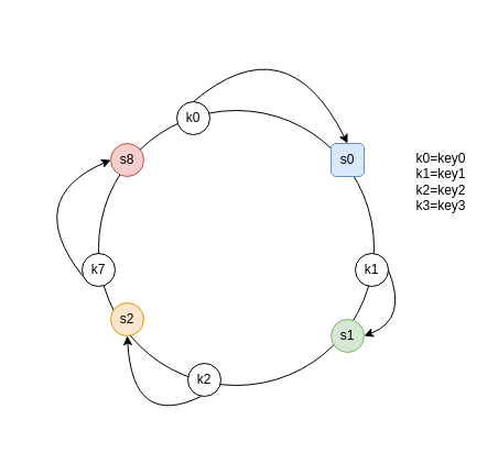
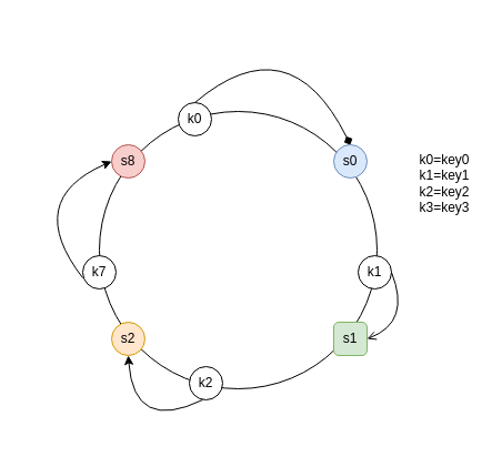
- <mxCell id="12" value="" style="endArrow=classic;html=1;rounded=0;curved=1;entryX=0.5;entryY=0;entryDx=0;entryDy=0;exitX=0.5;exitY=0;exitDx=0;exitDy=0;" edge="1" parent="1" source="7" target="6"><mxGeometry width="50" height="50" relative="1" as="geometry"><mxPoint x="194" y="70" as="sourcePoint" /><mxPoint x="260" y="30" as="targetPoint" /><Array as="points"><mxPoint x="260" y="20" /></Array></mxGeometry></mxCell>
+ <mxCell id="12" value="" style="endArrow=diamond;html=1;rounded=0;curved=1;entryX=0.5;entryY=0;entryDx=0;entryDy=0;exitX=0.5;exitY=0;exitDx=0;exitDy=0;" edge="1" parent="1" source="7" target="6"><mxGeometry width="50" height="50" relative="1" as="geometry"><mxPoint x="194" y="70" as="sourcePoint" /><mxPoint x="260" y="30" as="targetPoint" /><Array as="points"><mxPoint x="260" y="20" /></Array></mxGeometry></mxCell>
- <mxCell id="6" value="s0" style="whiteSpace=wrap;html=1;fillColor=#dae8fc;strokeColor=#6c8ebf;rounded=1;" vertex="1" parent="1"><mxGeometry x="300" y="130" width="30" height="30" as="geometry" /></mxCell>
+ <mxCell id="6" value="s0" style="ellipse;whiteSpace=wrap;html=1;fillColor=#dae8fc;strokeColor=#6c8ebf;" vertex="1" parent="1"><mxGeometry x="300" y="130" width="30" height="30" as="geometry" /></mxCell>
- <mxCell id="4" value="s2" style="ellipse;whiteSpace=wrap;html=1;fillColor=#ffe6cc;strokeColor=#d79b00;" vertex="1" parent="1"><mxGeometry x="100" y="275" width="30" height="30" as="geometry" /></mxCell>
+ <mxCell id="4" value="s2" style="ellipse;whiteSpace=wrap;html=1;fillColor=#ffe6cc;strokeColor=#d79b00;" vertex="1" parent="1"><mxGeometry x="100" y="290" width="30" height="30" as="geometry" /></mxCell>
- <mxCell id="13" value="" style="endArrow=classic;html=1;rounded=0;curved=1;entryX=1;entryY=0.5;entryDx=0;entryDy=0;exitX=1;exitY=0.5;exitDx=0;exitDy=0;" edge="1" parent="1" source="8" target="3"><mxGeometry width="50" height="50" relative="1" as="geometry"><mxPoint x="370" y="282" as="sourcePoint" /><mxPoint x="510" y="320" as="targetPoint" /><Array as="points"><mxPoint x="370" y="290" /></Array></mxGeometry></mxCell>
+ <mxCell id="13" value="" style="endArrow=open;html=1;rounded=0;curved=1;entryX=1;entryY=0.5;entryDx=0;entryDy=0;exitX=1;exitY=0.5;exitDx=0;exitDy=0;" edge="1" parent="1" source="8" target="3"><mxGeometry width="50" height="50" relative="1" as="geometry"><mxPoint x="370" y="282" as="sourcePoint" /><mxPoint x="510" y="320" as="targetPoint" /><Array as="points"><mxPoint x="370" y="290" /></Array></mxGeometry></mxCell>
- <mxCell id="3" value="s1" style="ellipse;whiteSpace=wrap;html=1;fillColor=#d5e8d4;strokeColor=#82b366;" vertex="1" parent="1"><mxGeometry x="300" y="290" width="30" height="30" as="geometry" /></mxCell>
+ <mxCell id="3" value="s1" style="whiteSpace=wrap;html=1;fillColor=#d5e8d4;strokeColor=#82b366;rounded=1;" vertex="1" parent="1"><mxGeometry x="300" y="290" width="30" height="30" as="geometry" /></mxCell>
